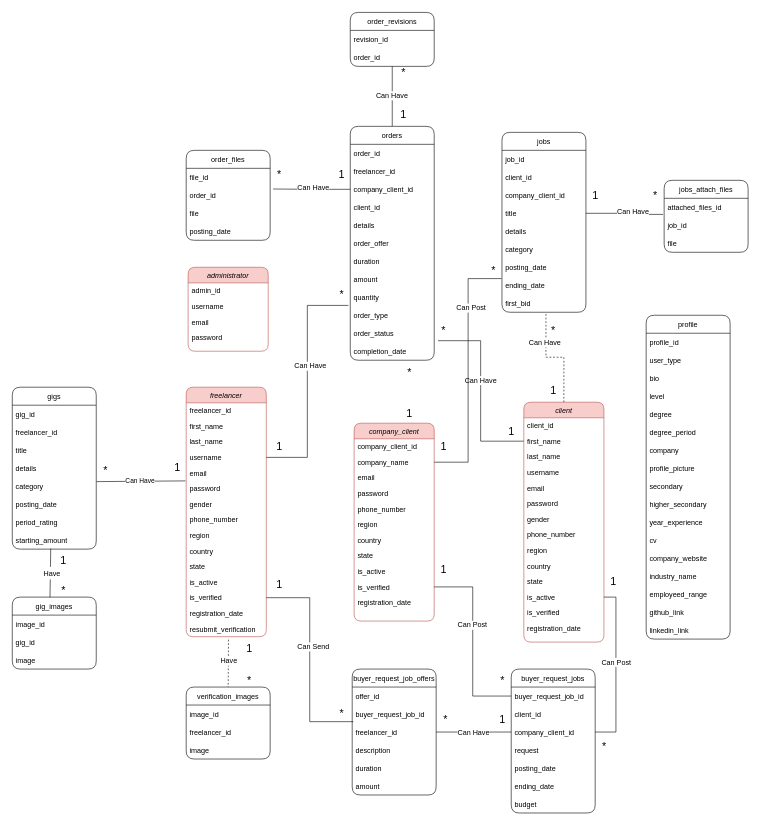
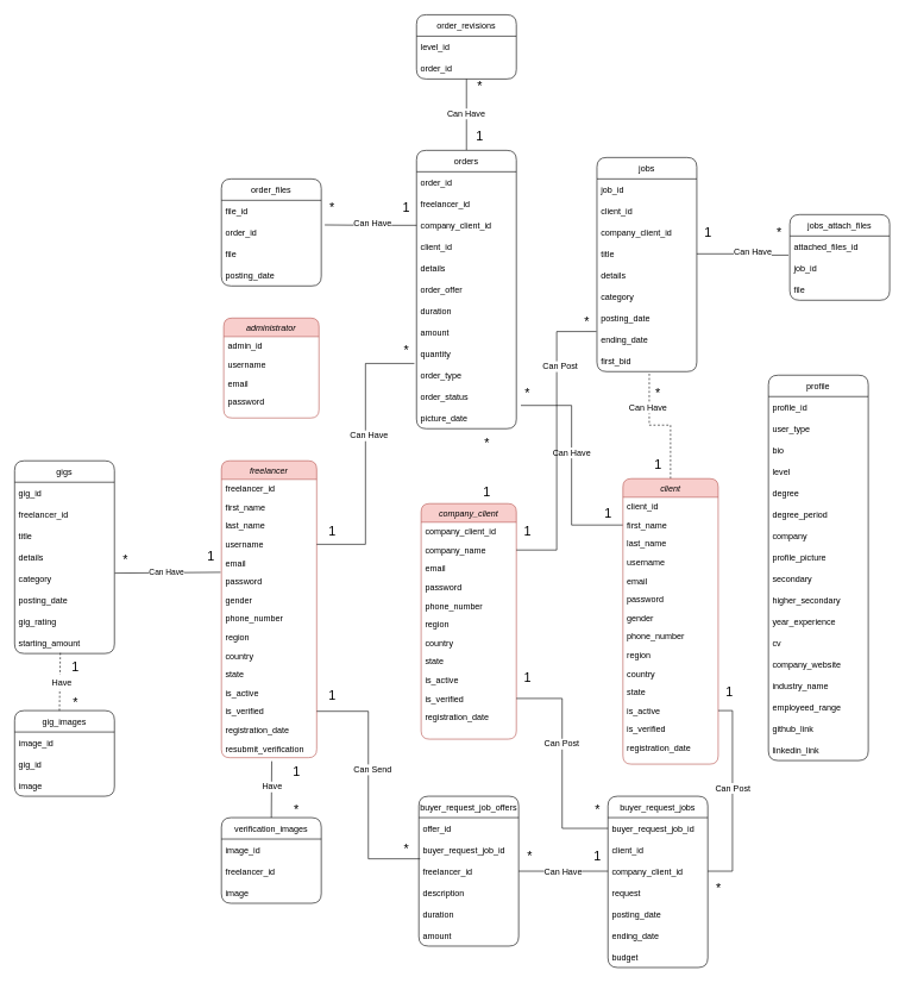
- <mxCell id="103" value="revision_id" style="text;strokeColor=none;fillColor=none;align=left;verticalAlign=middle;spacingLeft=4;spacingRight=4;overflow=hidden;points=[[0,0.5],[1,0.5]];portConstraint=eastwest;rotatable=0;" vertex="1" parent="102"><mxGeometry y="30" width="140" height="30" as="geometry" /></mxCell>
+ <mxCell id="103" value="level_id" style="text;strokeColor=none;fillColor=none;align=left;verticalAlign=middle;spacingLeft=4;spacingRight=4;overflow=hidden;points=[[0,0.5],[1,0.5]];portConstraint=eastwest;rotatable=0;" vertex="1" parent="102"><mxGeometry y="30" width="140" height="30" as="geometry" /></mxCell>
- <mxCell id="96" value="completion_date" style="text;strokeColor=none;fillColor=none;align=left;verticalAlign=middle;spacingLeft=4;spacingRight=4;overflow=hidden;points=[[0,0.5],[1,0.5]];portConstraint=eastwest;rotatable=0;" vertex="1" parent="84"><mxGeometry y="360" width="140" height="30" as="geometry" /></mxCell>
+ <mxCell id="96" value="picture_date" style="text;strokeColor=none;fillColor=none;align=left;verticalAlign=middle;spacingLeft=4;spacingRight=4;overflow=hidden;points=[[0,0.5],[1,0.5]];portConstraint=eastwest;rotatable=0;" vertex="1" parent="84"><mxGeometry y="360" width="140" height="30" as="geometry" /></mxCell>
- <mxCell id="25" value="period_rating" style="text;strokeColor=none;fillColor=none;align=left;verticalAlign=middle;spacingLeft=4;spacingRight=4;overflow=hidden;points=[[0,0.5],[1,0.5]];portConstraint=eastwest;rotatable=0;" vertex="1" parent="18"><mxGeometry y="210" width="140" height="30" as="geometry" /></mxCell>
+ <mxCell id="25" value="gig_rating" style="text;strokeColor=none;fillColor=none;align=left;verticalAlign=middle;spacingLeft=4;spacingRight=4;overflow=hidden;points=[[0,0.5],[1,0.5]];portConstraint=eastwest;rotatable=0;" vertex="1" parent="18"><mxGeometry y="210" width="140" height="30" as="geometry" /></mxCell>
- <mxCell id="39" value="" style="endArrow=none;html=1;rounded=0;fontSize=18;exitX=0.458;exitY=0.973;exitDx=0;exitDy=0;exitPerimeter=0;entryX=0.449;entryY=0.003;entryDx=0;entryDy=0;entryPerimeter=0;" edge="1" parent="1" source="26" target="27"><mxGeometry width="50" height="50" relative="1" as="geometry"><mxPoint x="710" y="885" as="sourcePoint" /><mxPoint x="760" y="835" as="targetPoint" /></mxGeometry></mxCell>
+ <mxCell id="39" value="" style="endArrow=none;html=1;rounded=0;fontSize=18;exitX=0.458;exitY=0.973;exitDx=0;exitDy=0;exitPerimeter=0;entryX=0.449;entryY=0.003;entryDx=0;entryDy=0;entryPerimeter=0;dashed=1;" edge="1" parent="1" source="26" target="27"><mxGeometry width="50" height="50" relative="1" as="geometry"><mxPoint x="710" y="885" as="sourcePoint" /><mxPoint x="760" y="835" as="targetPoint" /></mxGeometry></mxCell>
- <mxCell id="43" value="" style="endArrow=none;html=1;rounded=0;fontSize=12;exitX=0.528;exitY=1.19;exitDx=0;exitDy=0;exitPerimeter=0;entryX=0.5;entryY=0;entryDx=0;entryDy=0;dashed=1;" edge="1" parent="1" source="17" target="31"><mxGeometry width="50" height="50" relative="1" as="geometry"><mxPoint x="710" y="885" as="sourcePoint" /><mxPoint x="760" y="835" as="targetPoint" /></mxGeometry></mxCell>
+ <mxCell id="43" value="" style="endArrow=none;html=1;rounded=0;fontSize=12;exitX=0.528;exitY=1.19;exitDx=0;exitDy=0;exitPerimeter=0;entryX=0.5;entryY=0;entryDx=0;entryDy=0;" edge="1" parent="1" source="17" target="31"><mxGeometry width="50" height="50" relative="1" as="geometry"><mxPoint x="710" y="885" as="sourcePoint" /><mxPoint x="760" y="835" as="targetPoint" /></mxGeometry></mxCell>
